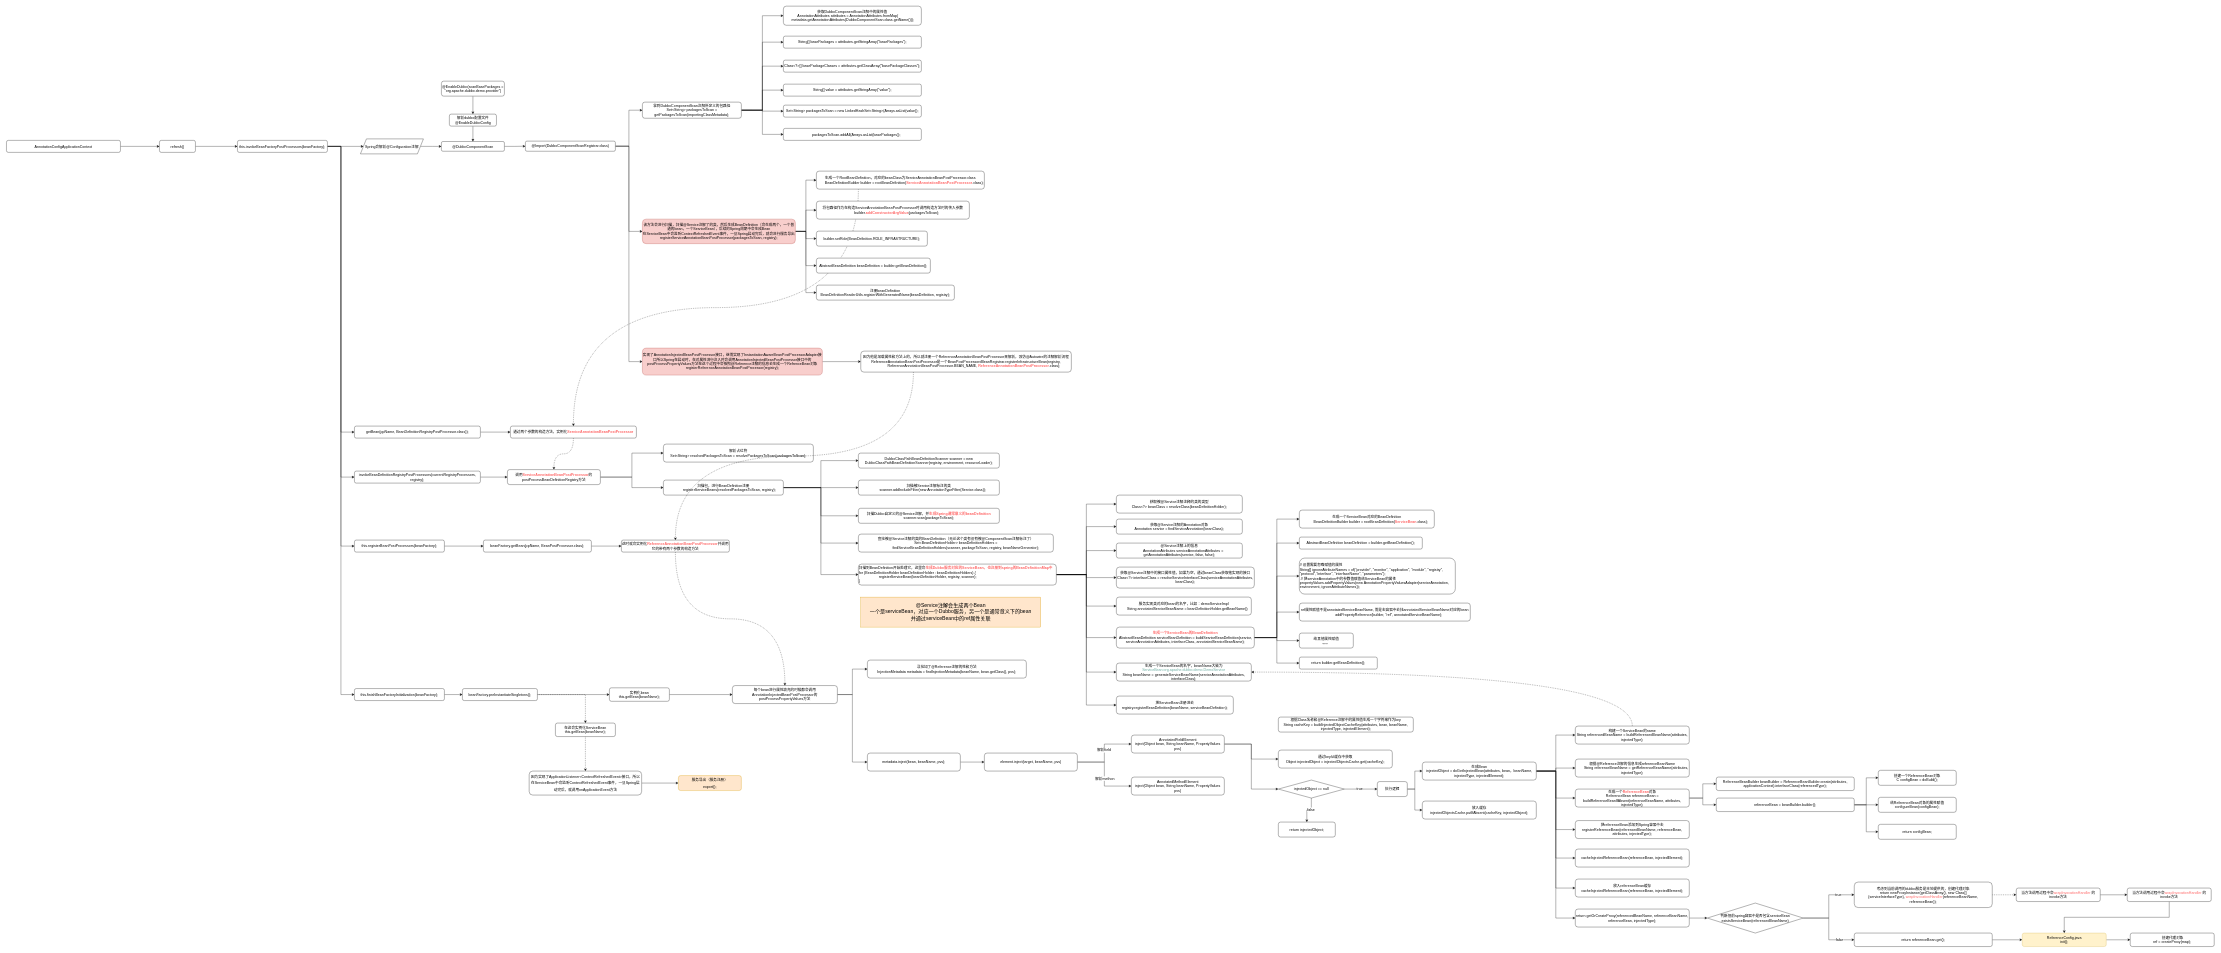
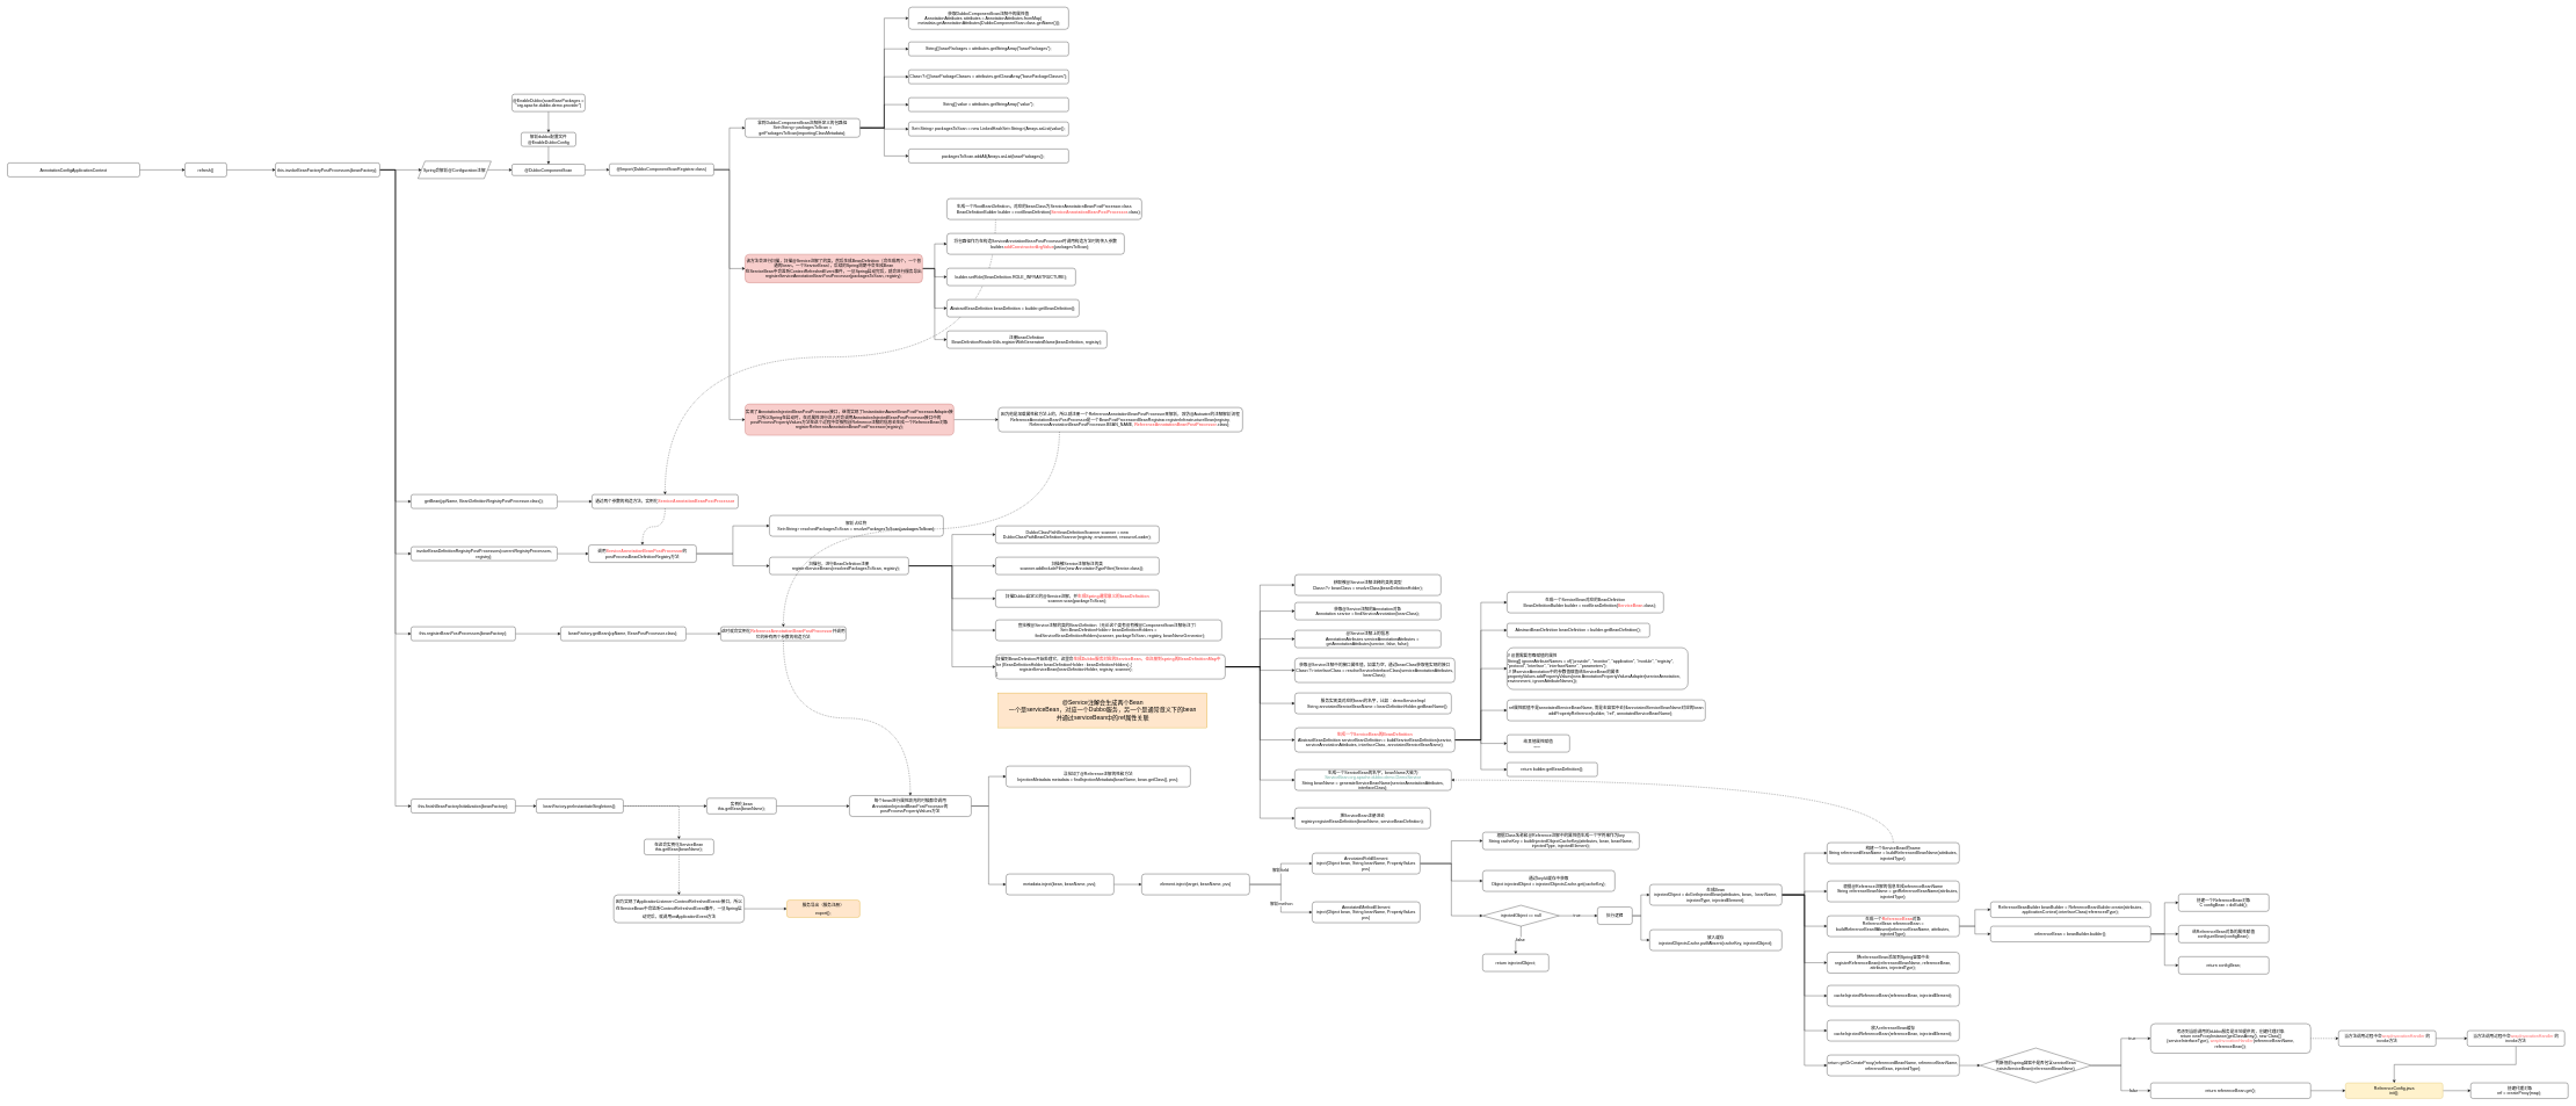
- <mxCell id="38" style="edgeStyle=orthogonalEdgeStyle;rounded=0;orthogonalLoop=1;jettySize=auto;html=1;exitX=1;exitY=0.5;exitDx=0;exitDy=0;entryX=0;entryY=0.5;entryDx=0;entryDy=0;fontColor=#000000;" parent="1" source="43" target="47" edge="1"><mxGeometry relative="1" as="geometry" /></mxCell>
+ <mxCell id="133" style="edgeStyle=orthogonalEdgeStyle;rounded=0;orthogonalLoop=1;jettySize=auto;html=1;exitX=1;exitY=0.5;exitDx=0;exitDy=0;fontSize=12;fontColor=#000000;entryX=0;entryY=0.5;entryDx=0;entryDy=0;" parent="1" source="136" target="138" edge="1"><mxGeometry relative="1" as="geometry" /></mxCell>
